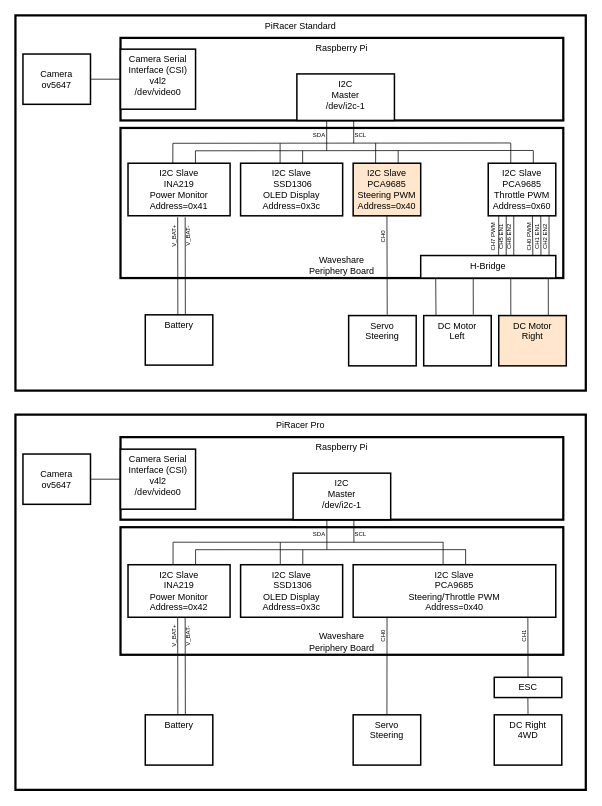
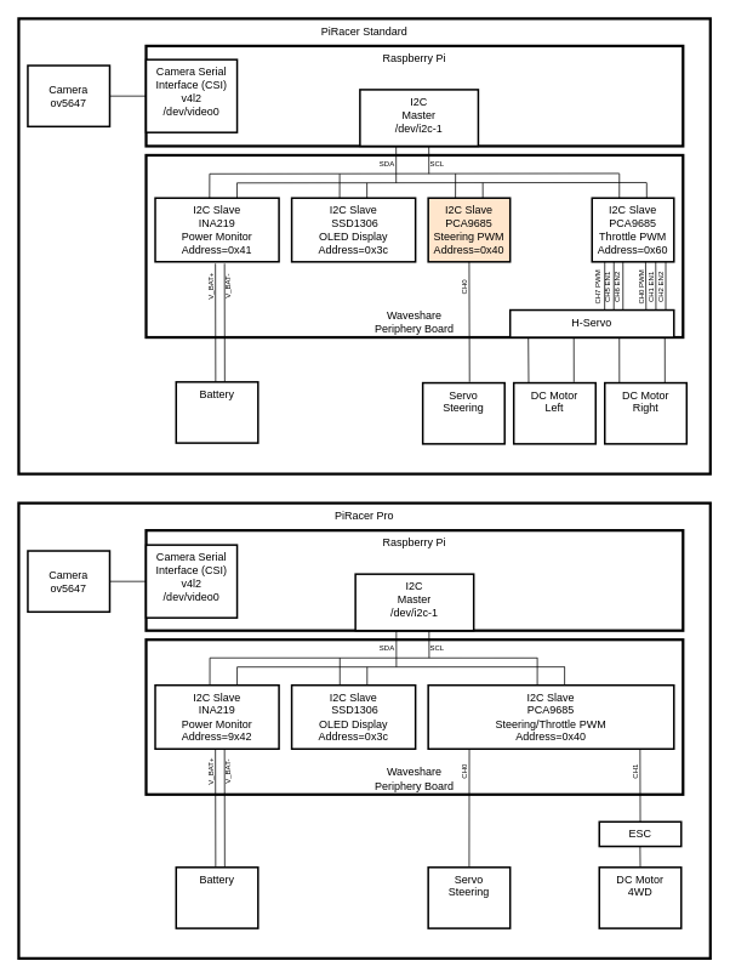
- <mxCell id="11" value="H-Bridge" style="rounded=0;whiteSpace=wrap;html=1;verticalAlign=top;strokeWidth=2;" parent="1" vertex="1"><mxGeometry x="560" y="340" width="180" height="30" as="geometry" /></mxCell>
+ <mxCell id="11" value="H-Servo" style="rounded=0;whiteSpace=wrap;html=1;verticalAlign=top;strokeWidth=2;" parent="1" vertex="1"><mxGeometry x="560" y="340" width="180" height="30" as="geometry" /></mxCell>
- <mxCell id="9" value="DC Motor&lt;br&gt;Right" style="rounded=0;whiteSpace=wrap;html=1;verticalAlign=top;strokeWidth=2;fillColor=#ffe6cc;" parent="1" vertex="1"><mxGeometry x="664" y="420" width="90" height="67" as="geometry" /></mxCell>
+ <mxCell id="9" value="DC Motor&lt;br&gt;Right" style="rounded=0;whiteSpace=wrap;html=1;verticalAlign=top;strokeWidth=2;" parent="1" vertex="1"><mxGeometry x="664" y="420" width="90" height="67" as="geometry" /></mxCell>
- <mxCell id="47" value="I2C Slave&lt;br&gt;INA219&lt;br&gt;Power Monitor&lt;br&gt;Address=0x42" style="rounded=0;whiteSpace=wrap;html=1;verticalAlign=top;strokeWidth=2;" vertex="1" parent="1"><mxGeometry x="170" y="752" width="136" height="70" as="geometry" /></mxCell>
+ <mxCell id="47" value="I2C Slave&lt;br&gt;INA219&lt;br&gt;Power Monitor&lt;br&gt;Address=9x42" style="rounded=0;whiteSpace=wrap;html=1;verticalAlign=top;strokeWidth=2;" vertex="1" parent="1"><mxGeometry x="170" y="752" width="136" height="70" as="geometry" /></mxCell>
- <mxCell id="37" value="DC Right&lt;br&gt;4WD" style="rounded=0;whiteSpace=wrap;html=1;verticalAlign=top;strokeWidth=2;" parent="1" vertex="1"><mxGeometry x="658" y="952" width="90" height="67" as="geometry" /></mxCell>
+ <mxCell id="37" value="DC Motor&lt;br&gt;4WD" style="rounded=0;whiteSpace=wrap;html=1;verticalAlign=top;strokeWidth=2;" parent="1" vertex="1"><mxGeometry x="658" y="952" width="90" height="67" as="geometry" /></mxCell>
